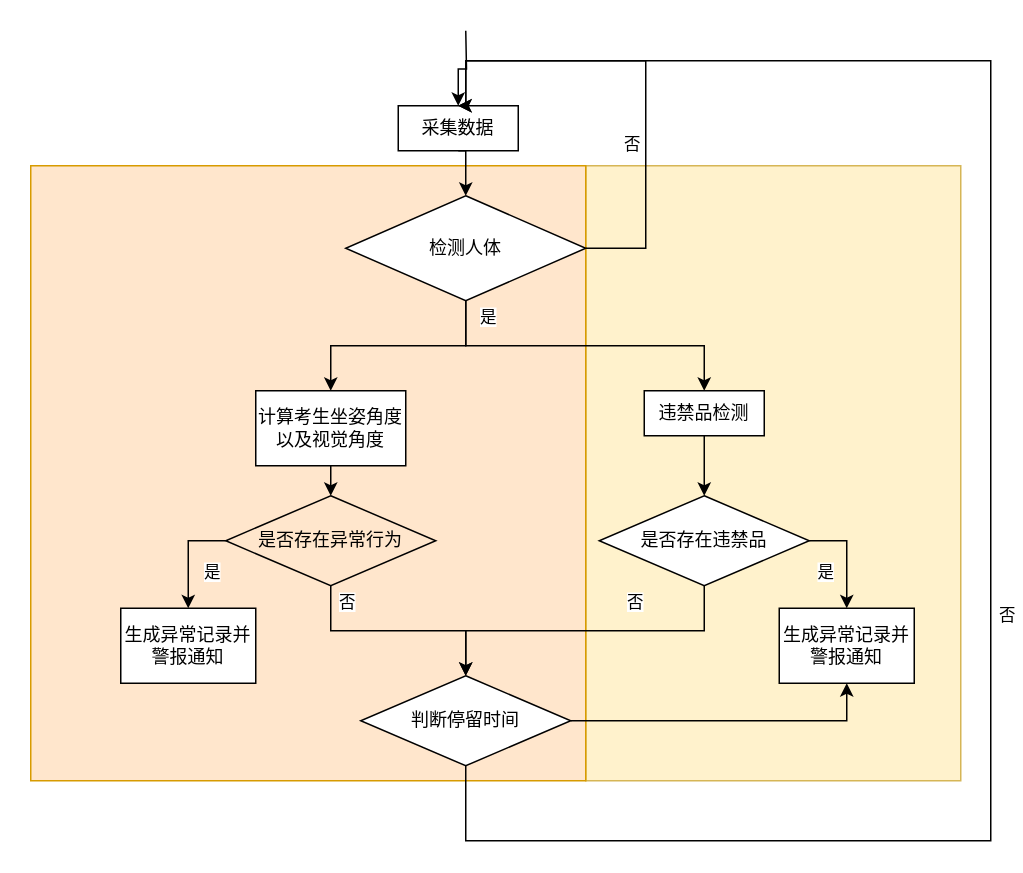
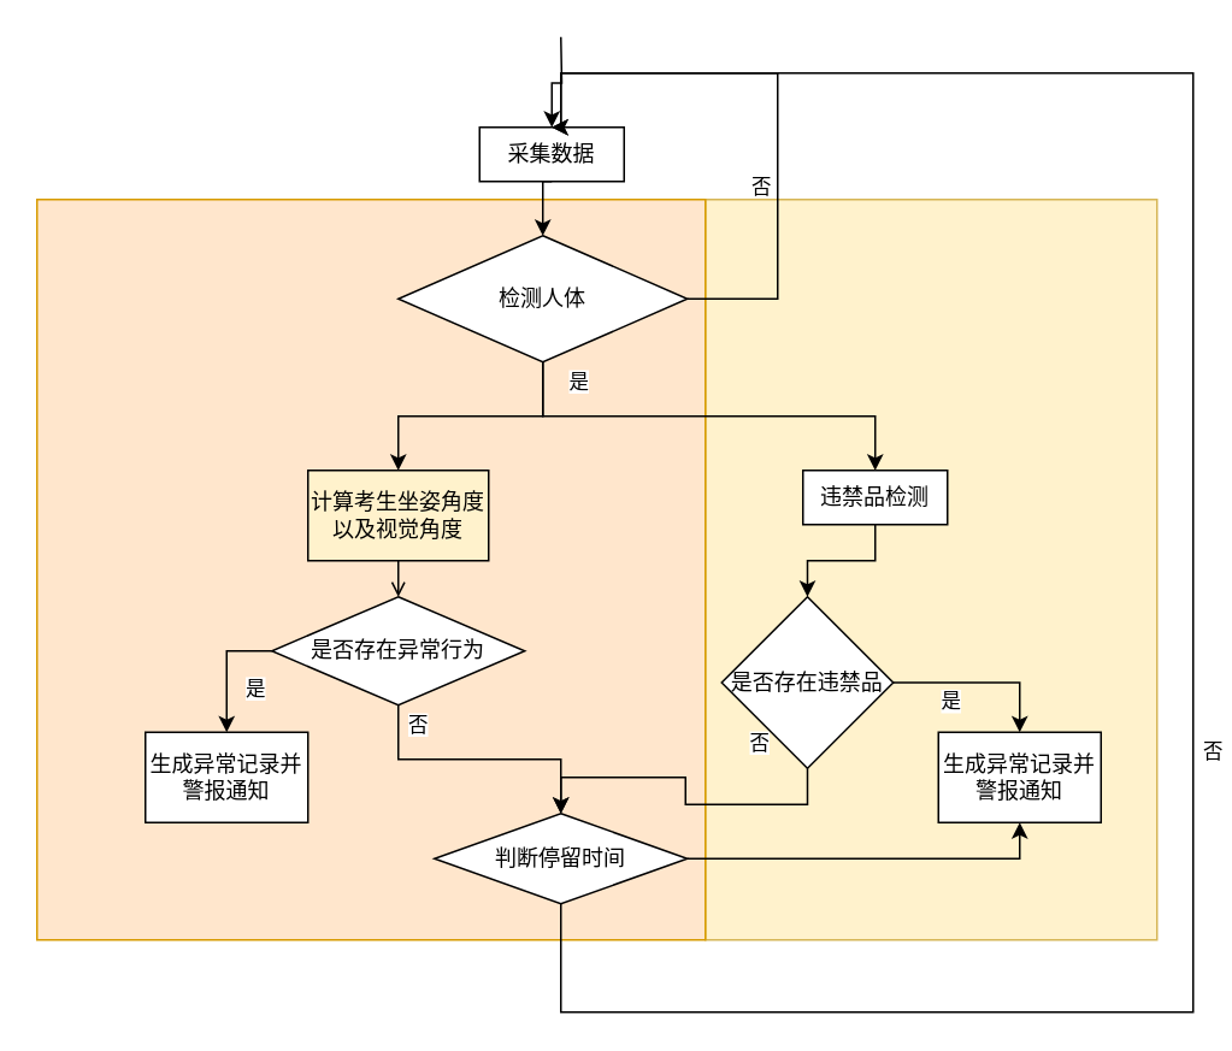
- <mxCell id="12" value="检测人体" style="rhombus;whiteSpace=wrap;html=1;" vertex="1" parent="1"><mxGeometry x="230" y="130" width="160" height="70" as="geometry" /></mxCell>
+ <mxCell id="12" value="检测人体" style="rhombus;whiteSpace=wrap;html=1;" vertex="1" parent="1"><mxGeometry x="220" y="130" width="160" height="70" as="geometry" /></mxCell>
- <mxCell id="16" value="违禁品检测" style="rounded=0;whiteSpace=wrap;html=1;" vertex="1" parent="1"><mxGeometry x="429" y="260" width="80" height="30" as="geometry" /></mxCell>
+ <mxCell id="16" value="违禁品检测" style="rounded=0;whiteSpace=wrap;html=1;" vertex="1" parent="1"><mxGeometry x="444" y="260" width="80" height="30" as="geometry" /></mxCell>
- <mxCell id="14" value="计算考生坐姿角度以及视觉角度" style="rounded=0;whiteSpace=wrap;html=1;" vertex="1" parent="1"><mxGeometry x="170" y="260" width="100" height="50" as="geometry" /></mxCell>
+ <mxCell id="14" value="计算考生坐姿角度以及视觉角度" style="rounded=0;whiteSpace=wrap;html=1;fillColor=#fff2cc;" vertex="1" parent="1"><mxGeometry x="170" y="260" width="100" height="50" as="geometry" /></mxCell>
- <mxCell id="13" style="edgeStyle=orthogonalEdgeStyle;rounded=0;orthogonalLoop=1;jettySize=auto;html=1;exitX=0.5;exitY=1;exitDx=0;exitDy=0;entryX=0.5;entryY=0;entryDx=0;entryDy=0;" edge="1" parent="1" source="14" target="21"><mxGeometry relative="1" as="geometry" /></mxCell>
+ <mxCell id="13" style="edgeStyle=orthogonalEdgeStyle;rounded=0;orthogonalLoop=1;jettySize=auto;html=1;exitX=0.5;exitY=1;exitDx=0;exitDy=0;entryX=0.5;entryY=0;entryDx=0;entryDy=0;endArrow=open;" edge="1" parent="1" source="14" target="21"><mxGeometry relative="1" as="geometry" /></mxCell>
- <mxCell id="21" value="是否存在异常行为" style="rhombus;whiteSpace=wrap;html=1;fillColor=#ffe6cc;" vertex="1" parent="1"><mxGeometry x="150" y="330" width="140" height="60" as="geometry" /></mxCell>
+ <mxCell id="21" value="是否存在异常行为" style="rhombus;whiteSpace=wrap;html=1;" vertex="1" parent="1"><mxGeometry x="150" y="330" width="140" height="60" as="geometry" /></mxCell>
- <mxCell id="30" value="是否存在违禁品" style="rhombus;whiteSpace=wrap;html=1;" vertex="1" parent="1"><mxGeometry x="399" y="330" width="140" height="60" as="geometry" /></mxCell>
+ <mxCell id="30" value="是否存在违禁品" style="rhombus;whiteSpace=wrap;html=1;" vertex="1" parent="1"><mxGeometry x="399" y="330" width="95" height="95" as="geometry" /></mxCell>
- <mxCell id="25" value="判断停留时间" style="rhombus;whiteSpace=wrap;html=1;" vertex="1" parent="1"><mxGeometry x="240" y="450" width="140" height="60" as="geometry" /></mxCell>
+ <mxCell id="25" value="判断停留时间" style="rhombus;whiteSpace=wrap;html=1;" vertex="1" parent="1"><mxGeometry x="240" y="450" width="140" height="50" as="geometry" /></mxCell>
